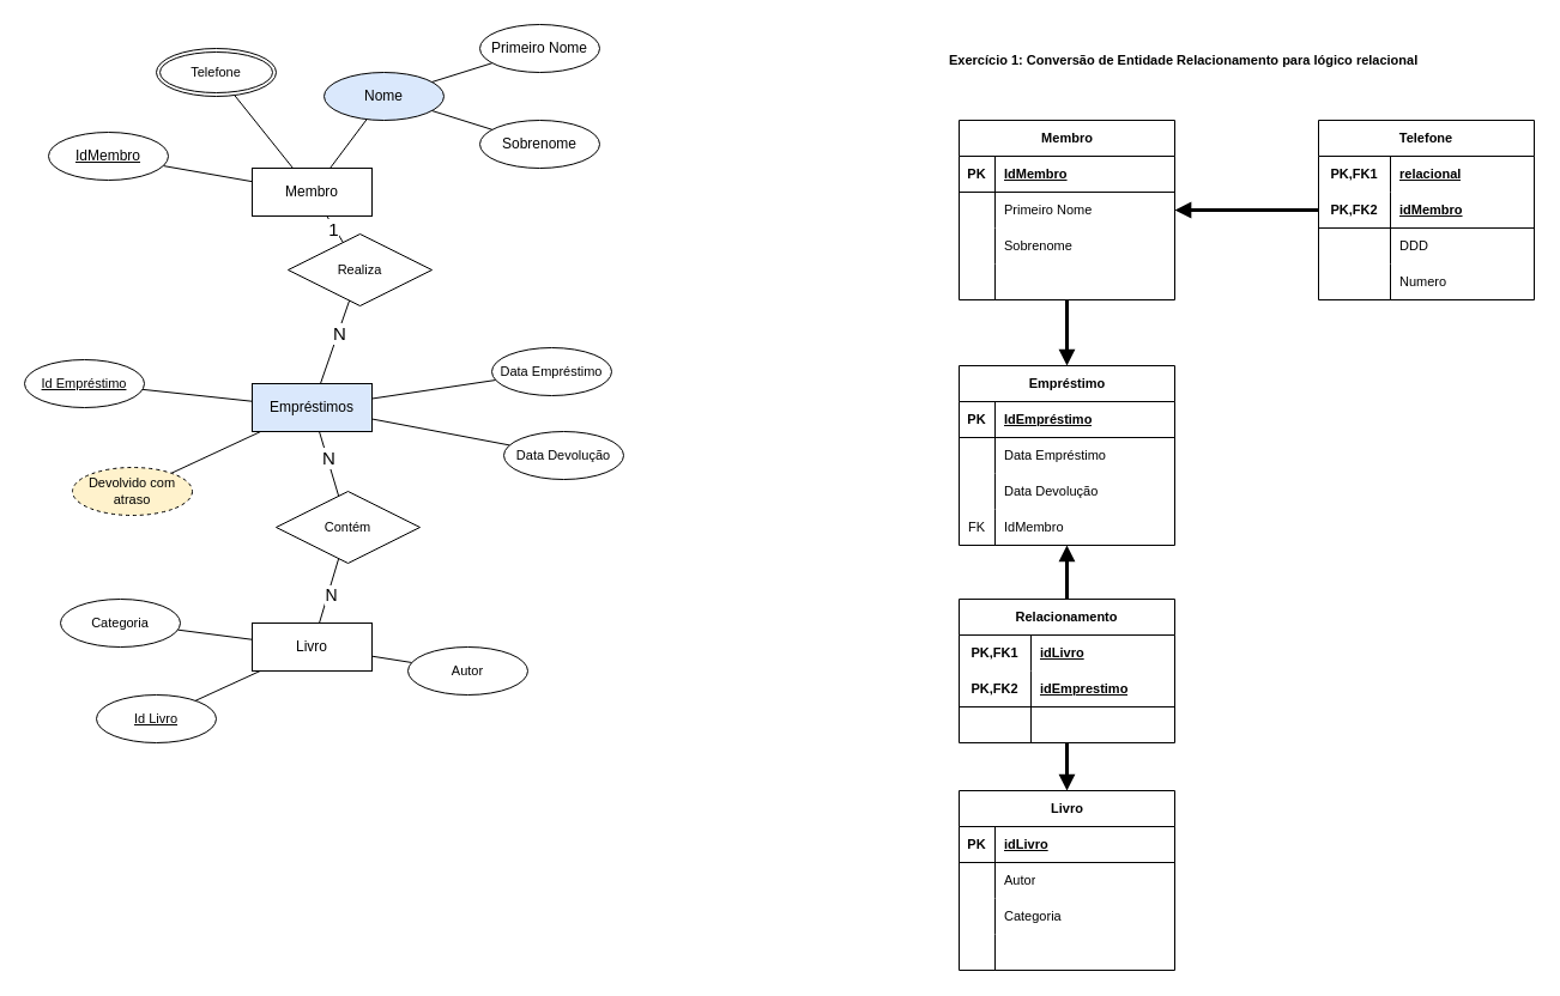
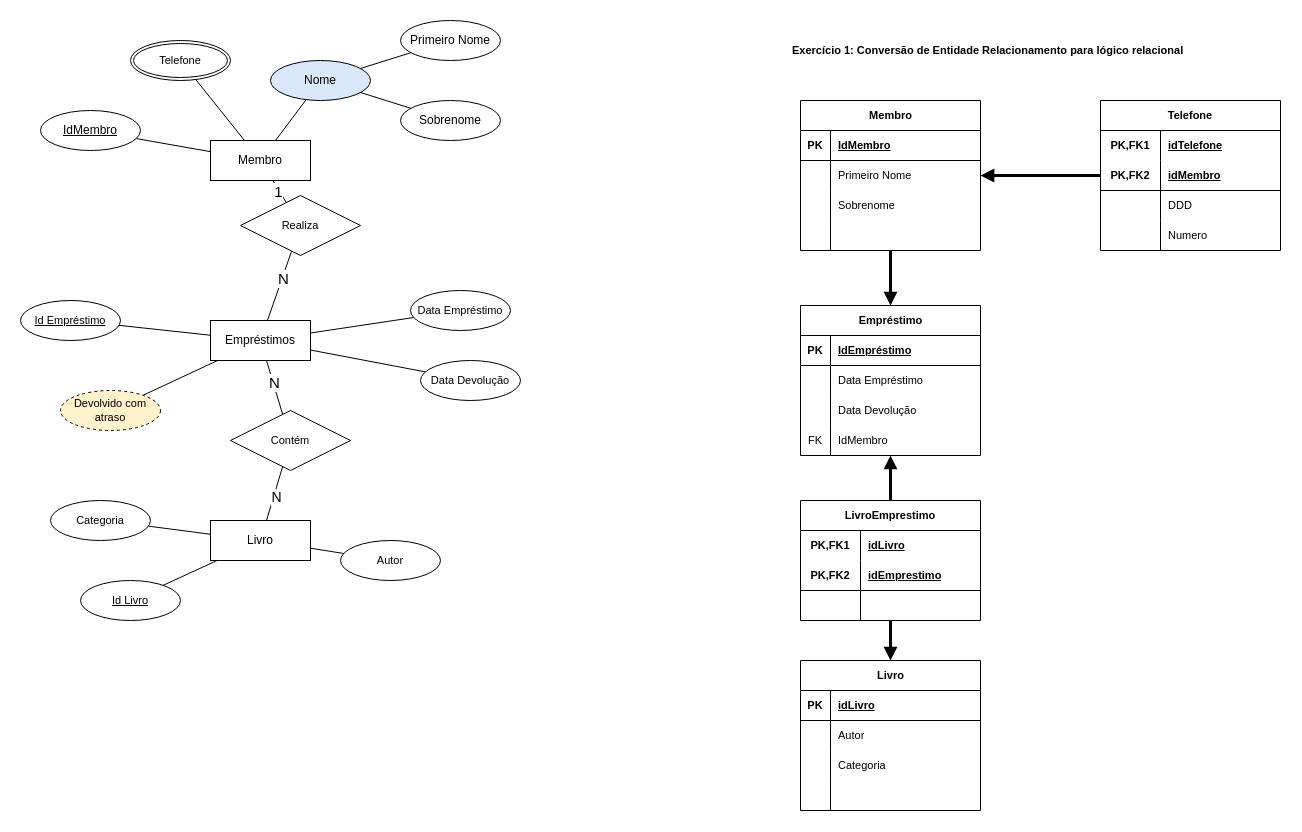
- <mxCell id="95" value="relacional" style="shape=partialRectangle;connectable=0;fillColor=none;top=0;left=0;bottom=0;right=0;align=left;spacingLeft=6;fontStyle=5;overflow=hidden;html=1;whiteSpace=wrap;fontFamily=Helvetica;fontSize=11;fontColor=default;" vertex="1" parent="93"><mxGeometry x="60" width="120" height="30" as="geometry"><mxRectangle width="120" height="30" as="alternateBounds" /></mxGeometry></mxCell>
+ <mxCell id="95" value="idTelefone" style="shape=partialRectangle;connectable=0;fillColor=none;top=0;left=0;bottom=0;right=0;align=left;spacingLeft=6;fontStyle=5;overflow=hidden;html=1;whiteSpace=wrap;fontFamily=Helvetica;fontSize=11;fontColor=default;" vertex="1" parent="93"><mxGeometry x="60" width="120" height="30" as="geometry"><mxRectangle width="120" height="30" as="alternateBounds" /></mxGeometry></mxCell>
- <mxCell id="9" value="Empréstimos" style="whiteSpace=wrap;html=1;align=center;fillColor=#dae8fc;" vertex="1" parent="1"><mxGeometry x="210" y="320" width="100" height="40" as="geometry" /></mxCell>
+ <mxCell id="9" value="Empréstimos" style="whiteSpace=wrap;html=1;align=center;" vertex="1" parent="1"><mxGeometry x="210" y="320" width="100" height="40" as="geometry" /></mxCell>
- <mxCell id="80" value="Relacionamento" style="shape=table;startSize=30;container=1;collapsible=1;childLayout=tableLayout;fixedRows=1;rowLines=0;fontStyle=1;align=center;resizeLast=1;html=1;whiteSpace=wrap;fontFamily=Helvetica;fontSize=11;fontColor=default;" vertex="1" parent="1"><mxGeometry x="800" y="500" width="180" height="120" as="geometry" /></mxCell>
+ <mxCell id="80" value="LivroEmprestimo" style="shape=table;startSize=30;container=1;collapsible=1;childLayout=tableLayout;fixedRows=1;rowLines=0;fontStyle=1;align=center;resizeLast=1;html=1;whiteSpace=wrap;fontFamily=Helvetica;fontSize=11;fontColor=default;" vertex="1" parent="1"><mxGeometry x="800" y="500" width="180" height="120" as="geometry" /></mxCell>
